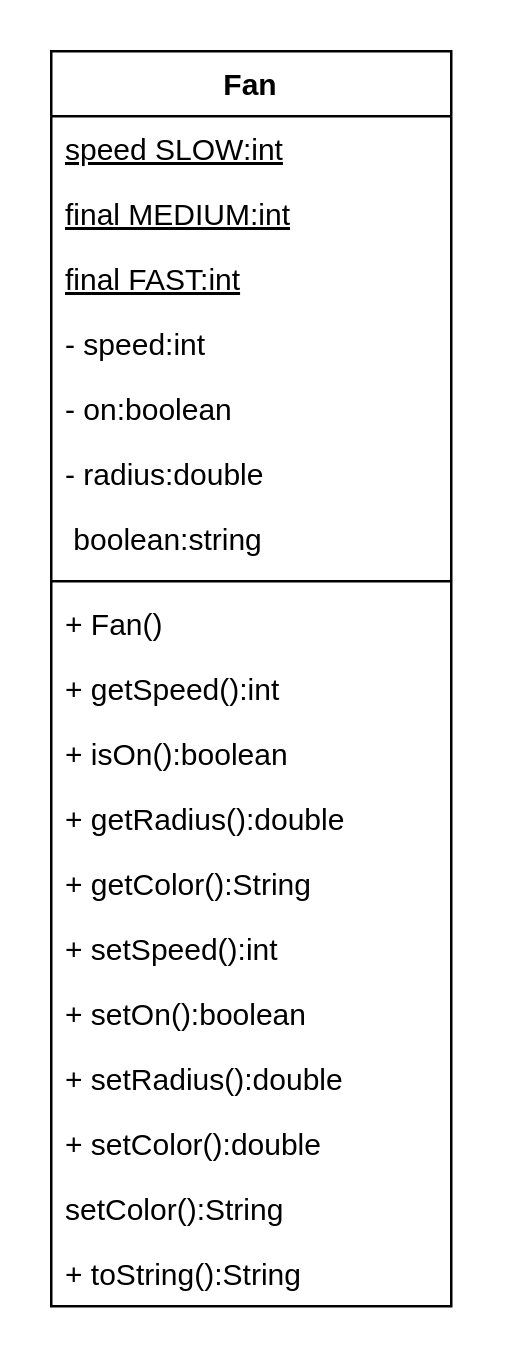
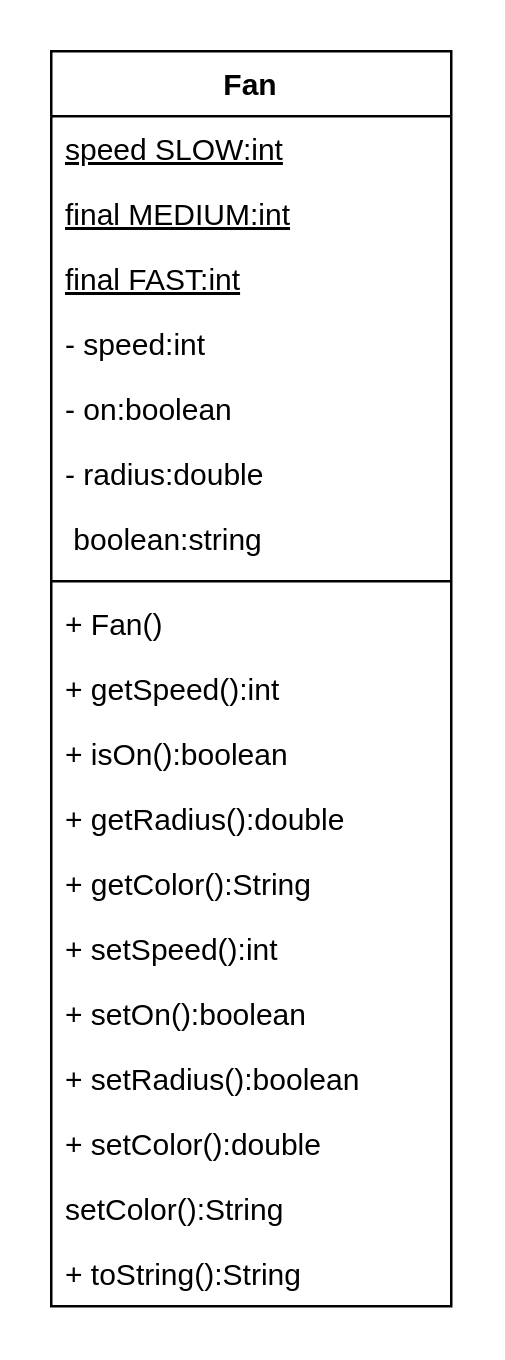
- <mxCell id="18" value="+ setRadius():double" style="text;strokeColor=none;fillColor=none;align=left;verticalAlign=top;spacingLeft=4;spacingRight=4;overflow=hidden;rotatable=0;points=[[0,0.5],[1,0.5]];portConstraint=eastwest;" vertex="1" parent="2"><mxGeometry y="398" width="160" height="26" as="geometry" /></mxCell>
+ <mxCell id="18" value="+ setRadius():boolean" style="text;strokeColor=none;fillColor=none;align=left;verticalAlign=top;spacingLeft=4;spacingRight=4;overflow=hidden;rotatable=0;points=[[0,0.5],[1,0.5]];portConstraint=eastwest;" vertex="1" parent="2"><mxGeometry y="398" width="160" height="26" as="geometry" /></mxCell>
